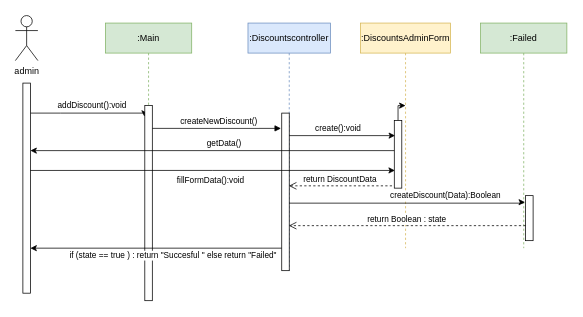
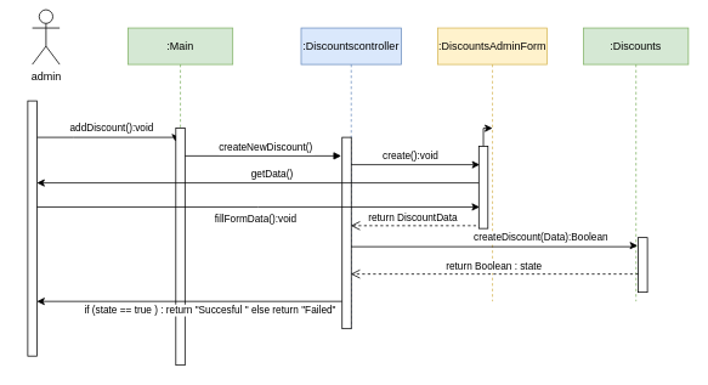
- <mxCell id="7" value="admin" style="shape=umlActor;verticalLabelPosition=bottom;verticalAlign=top;html=1;outlineConnect=0;" vertex="1" parent="1"><mxGeometry x="20" y="20" width="30" height="60" as="geometry" /></mxCell>
+ <mxCell id="7" value="admin" style="shape=umlActor;verticalLabelPosition=bottom;verticalAlign=top;html=1;outlineConnect=0;" vertex="1" parent="1"><mxGeometry x="35" y="10" width="30" height="60" as="geometry" /></mxCell>
- <mxCell id="8" value=":Failed" style="shape=umlLifeline;perimeter=lifelinePerimeter;container=1;collapsible=0;recursiveResize=0;rounded=0;shadow=0;strokeWidth=1;fillColor=#d5e8d4;strokeColor=#82b366;" vertex="1" parent="1"><mxGeometry x="640" y="30" width="115" height="300" as="geometry" /></mxCell>
+ <mxCell id="8" value=":Discounts" style="shape=umlLifeline;perimeter=lifelinePerimeter;container=1;collapsible=0;recursiveResize=0;rounded=0;shadow=0;strokeWidth=1;fillColor=#d5e8d4;strokeColor=#82b366;" vertex="1" parent="1"><mxGeometry x="640" y="30" width="115" height="300" as="geometry" /></mxCell>
